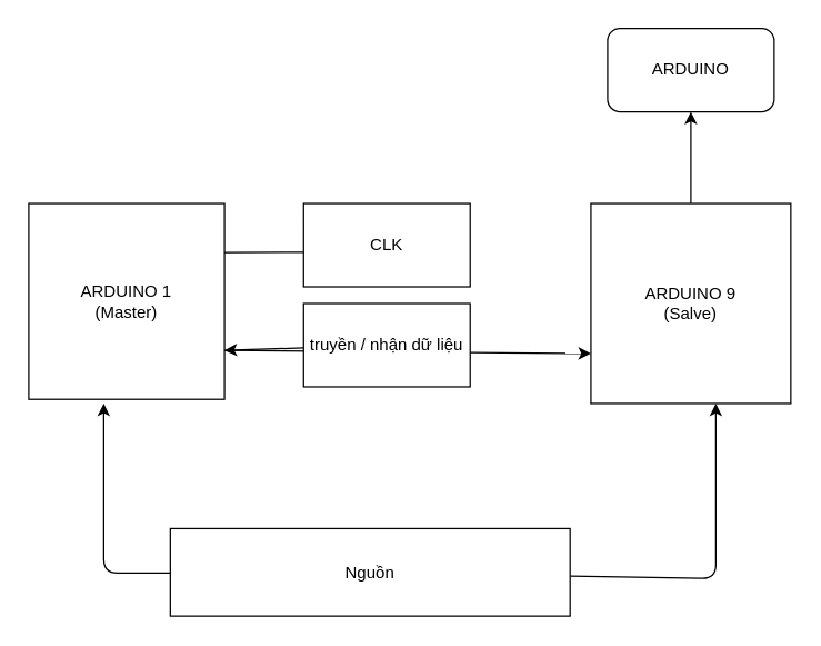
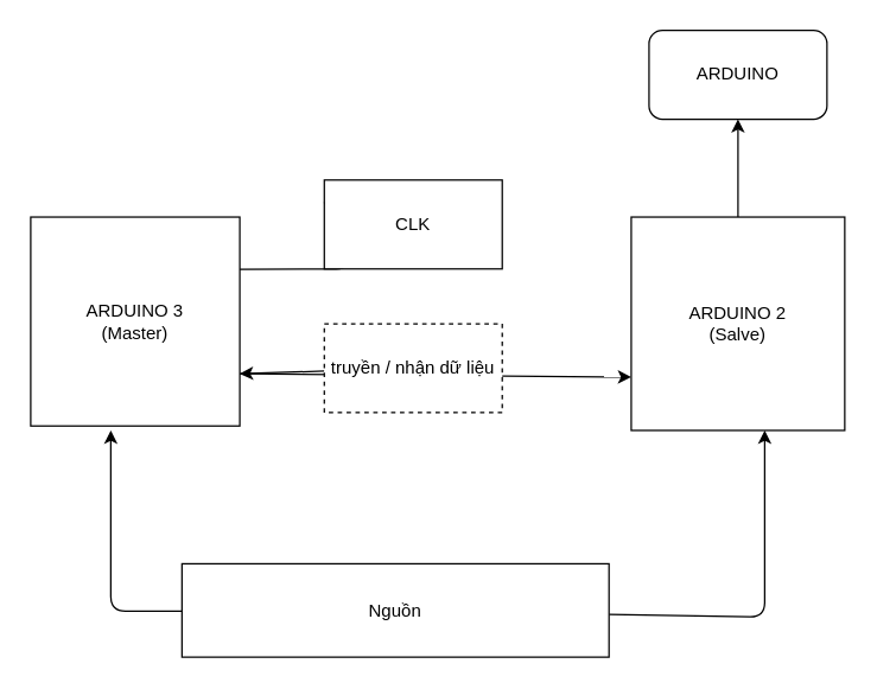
- <mxCell id="7" value="CLK" style="whiteSpace=wrap;html=1;" vertex="1" parent="1"><mxGeometry x="218" y="146" width="120" height="60" as="geometry" /></mxCell>
+ <mxCell id="7" value="CLK" style="whiteSpace=wrap;html=1;" vertex="1" parent="1"><mxGeometry x="218" y="121" width="120" height="60" as="geometry" /></mxCell>
- <mxCell id="3" value="ARDUINO 1&lt;br&gt;(Master)" style="whiteSpace=wrap;html=1;aspect=fixed;" vertex="1" parent="1"><mxGeometry x="20" y="146" width="141" height="141" as="geometry" /></mxCell>
+ <mxCell id="3" value="ARDUINO 3&lt;br&gt;(Master)" style="whiteSpace=wrap;html=1;aspect=fixed;" vertex="1" parent="1"><mxGeometry x="20" y="146" width="141" height="141" as="geometry" /></mxCell>
- <mxCell id="5" value="ARDUINO 9&lt;br&gt;(Salve)" style="whiteSpace=wrap;html=1;aspect=fixed;" vertex="1" parent="1"><mxGeometry x="425" y="146" width="144" height="144" as="geometry" /></mxCell>
+ <mxCell id="5" value="ARDUINO 2&lt;br&gt;(Salve)" style="whiteSpace=wrap;html=1;aspect=fixed;" vertex="1" parent="1"><mxGeometry x="425" y="146" width="144" height="144" as="geometry" /></mxCell>
- <mxCell id="9" value="truyền / nhận dữ liệu" style="rounded=0;whiteSpace=wrap;html=1;" vertex="1" parent="1"><mxGeometry x="218" y="218" width="120" height="60" as="geometry" /></mxCell>
+ <mxCell id="9" value="truyền / nhận dữ liệu" style="rounded=0;whiteSpace=wrap;html=1;dashed=1;" vertex="1" parent="1"><mxGeometry x="218" y="218" width="120" height="60" as="geometry" /></mxCell>
